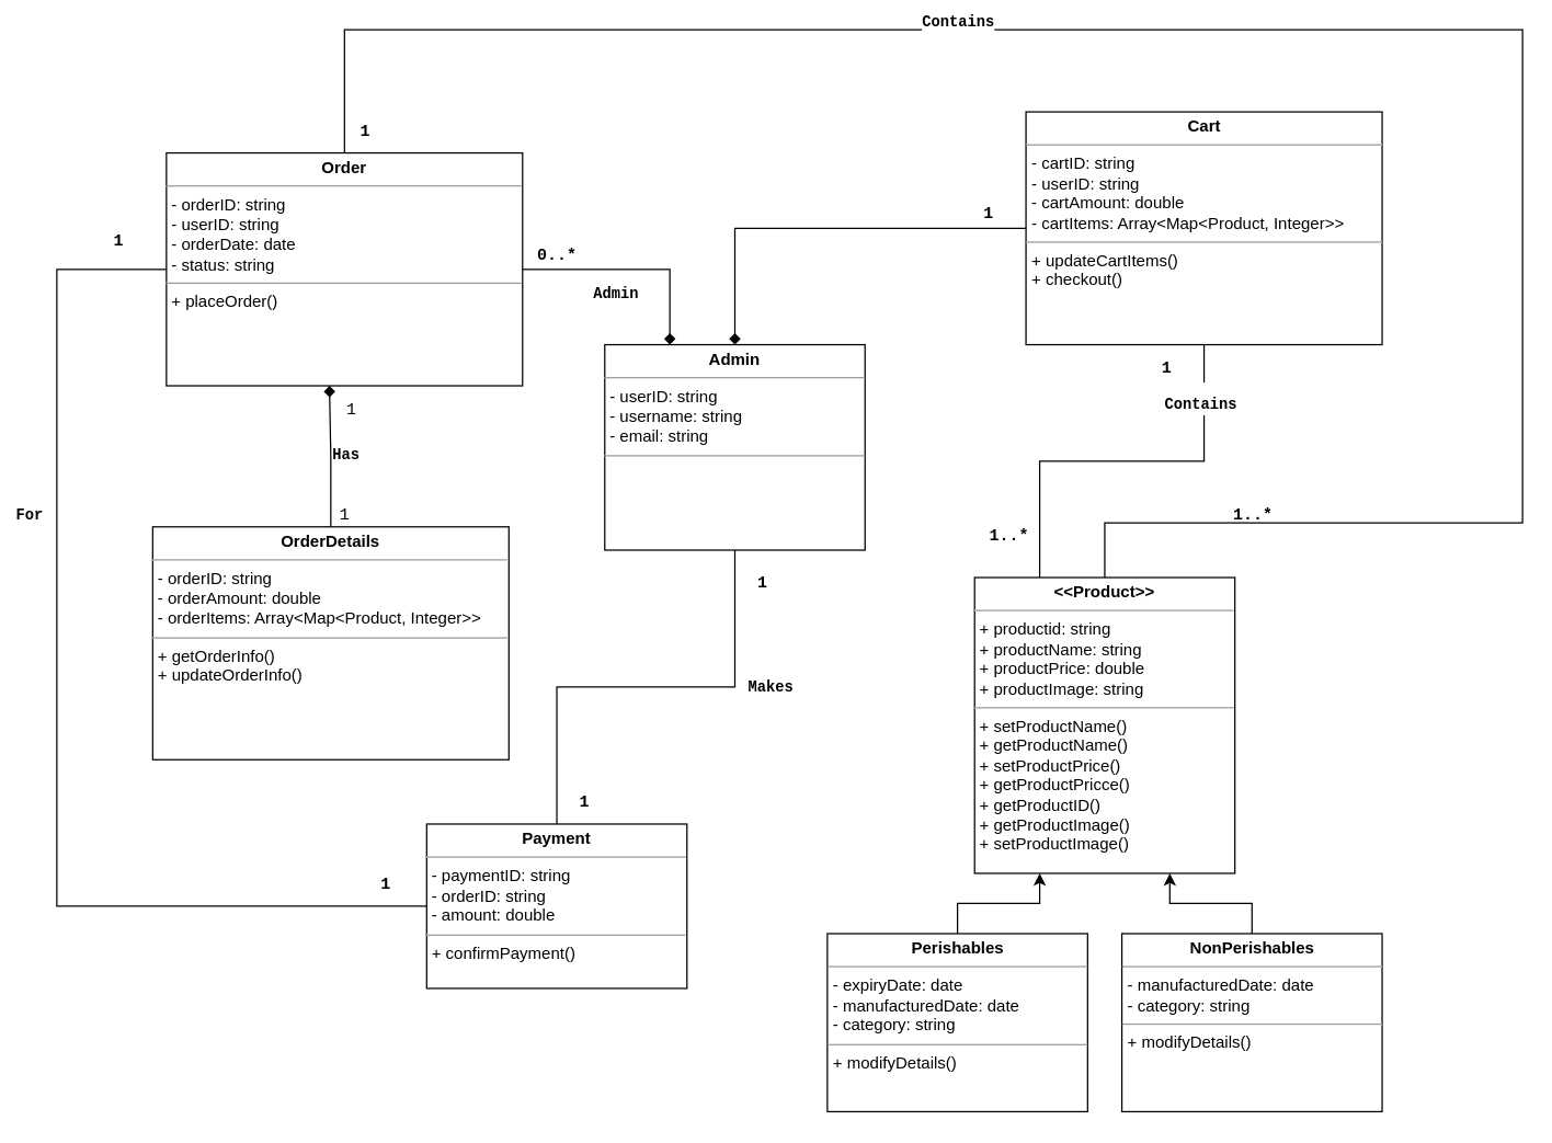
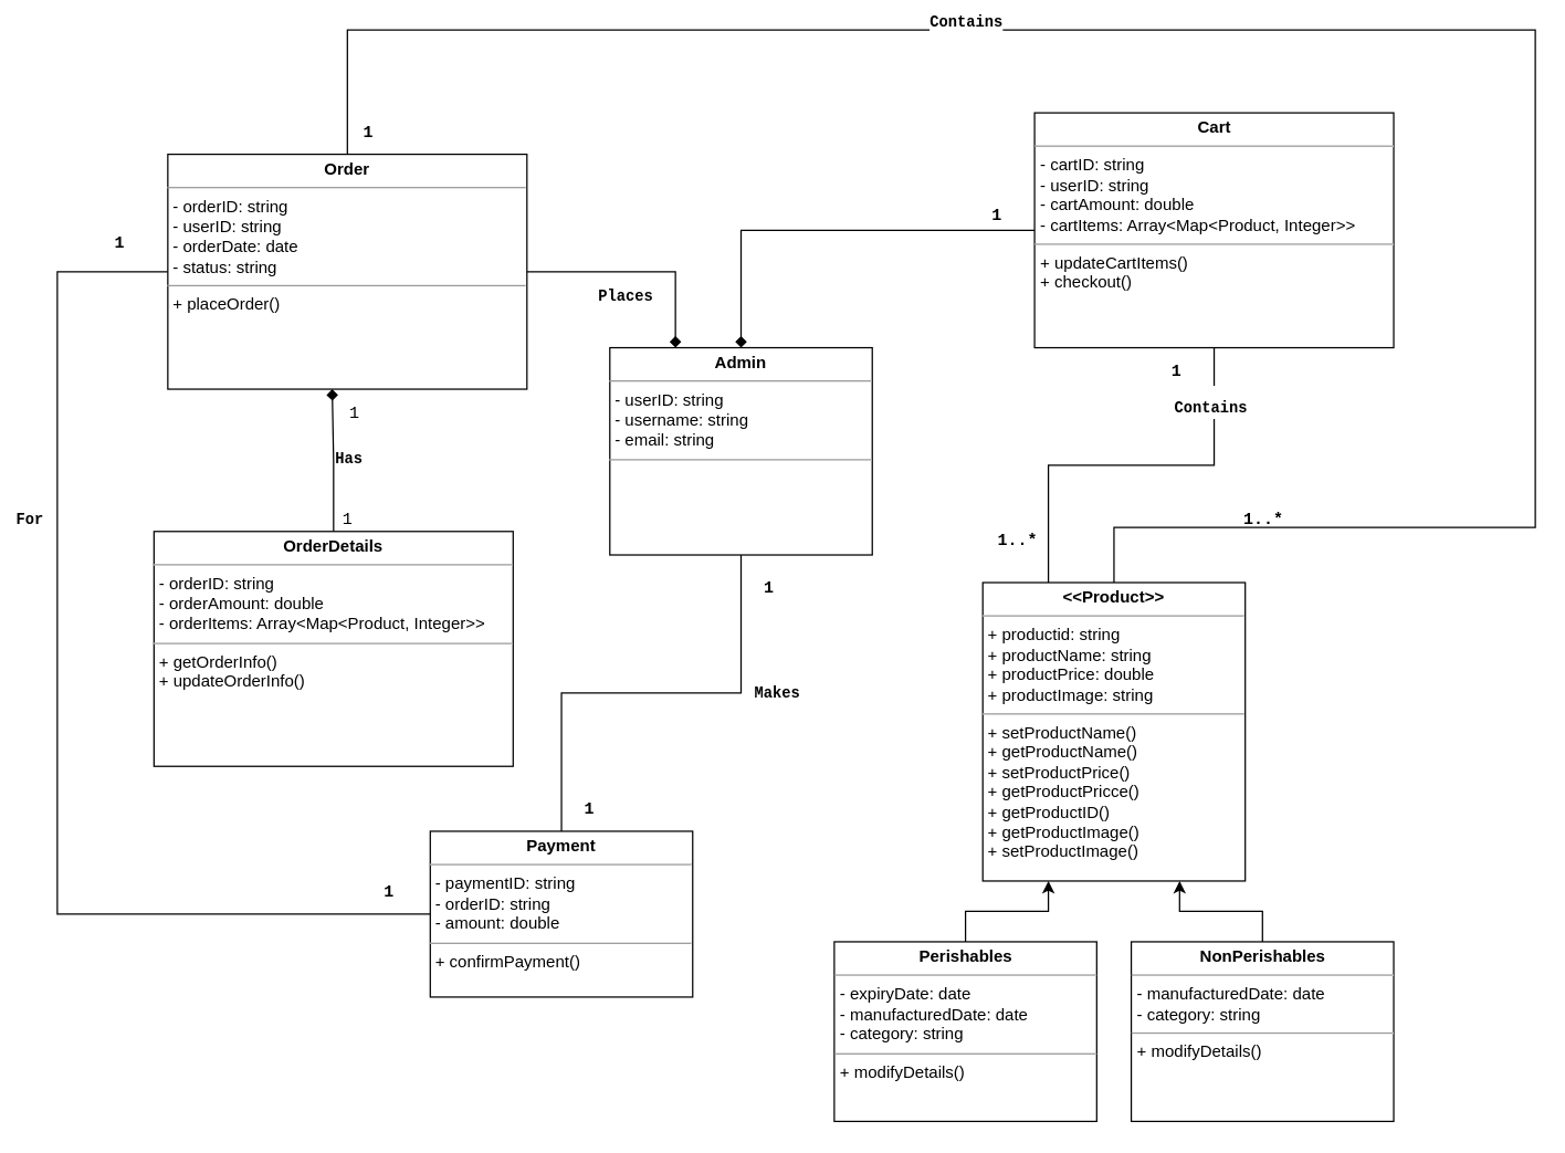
- <mxCell id="18" value="&lt;font style=&quot;font-size: 12px;&quot; face=&quot;Courier New&quot;&gt;&lt;b&gt;0..*&lt;/b&gt;&lt;/font&gt;" style="text;html=1;align=center;verticalAlign=middle;resizable=0;points=[];autosize=1;strokeColor=none;fillColor=none;fontSize=20;fontFamily=Architects Daughter;" parent="1" vertex="1"><mxGeometry x="381" y="160.91" width="50" height="40" as="geometry" /></mxCell>
- <mxCell id="29" value="&lt;b style=&quot;border-color: var(--border-color); color: rgb(0, 0, 0); font-family: &amp;quot;Courier New&amp;quot;; font-size: 11px; font-style: normal; font-variant-ligatures: normal; font-variant-caps: normal; letter-spacing: normal; orphans: 2; text-align: center; text-indent: 0px; text-transform: none; widows: 2; word-spacing: 0px; -webkit-text-stroke-width: 0px; background-color: rgb(255, 255, 255); text-decoration-thickness: initial; text-decoration-style: initial; text-decoration-color: initial;&quot;&gt;Admin&lt;/b&gt;" style="text;whiteSpace=wrap;html=1;fontSize=20;fontFamily=Architects Daughter;" parent="1" vertex="1"><mxGeometry x="431" y="190.91" width="50" height="30" as="geometry" /></mxCell>
+ <mxCell id="29" value="&lt;b style=&quot;border-color: var(--border-color); color: rgb(0, 0, 0); font-family: &amp;quot;Courier New&amp;quot;; font-size: 11px; font-style: normal; font-variant-ligatures: normal; font-variant-caps: normal; letter-spacing: normal; orphans: 2; text-align: center; text-indent: 0px; text-transform: none; widows: 2; word-spacing: 0px; -webkit-text-stroke-width: 0px; background-color: rgb(255, 255, 255); text-decoration-thickness: initial; text-decoration-style: initial; text-decoration-color: initial;&quot;&gt;Places&lt;/b&gt;" style="text;whiteSpace=wrap;html=1;fontSize=20;fontFamily=Architects Daughter;" parent="1" vertex="1"><mxGeometry x="431" y="190.91" width="50" height="30" as="geometry" /></mxCell>
